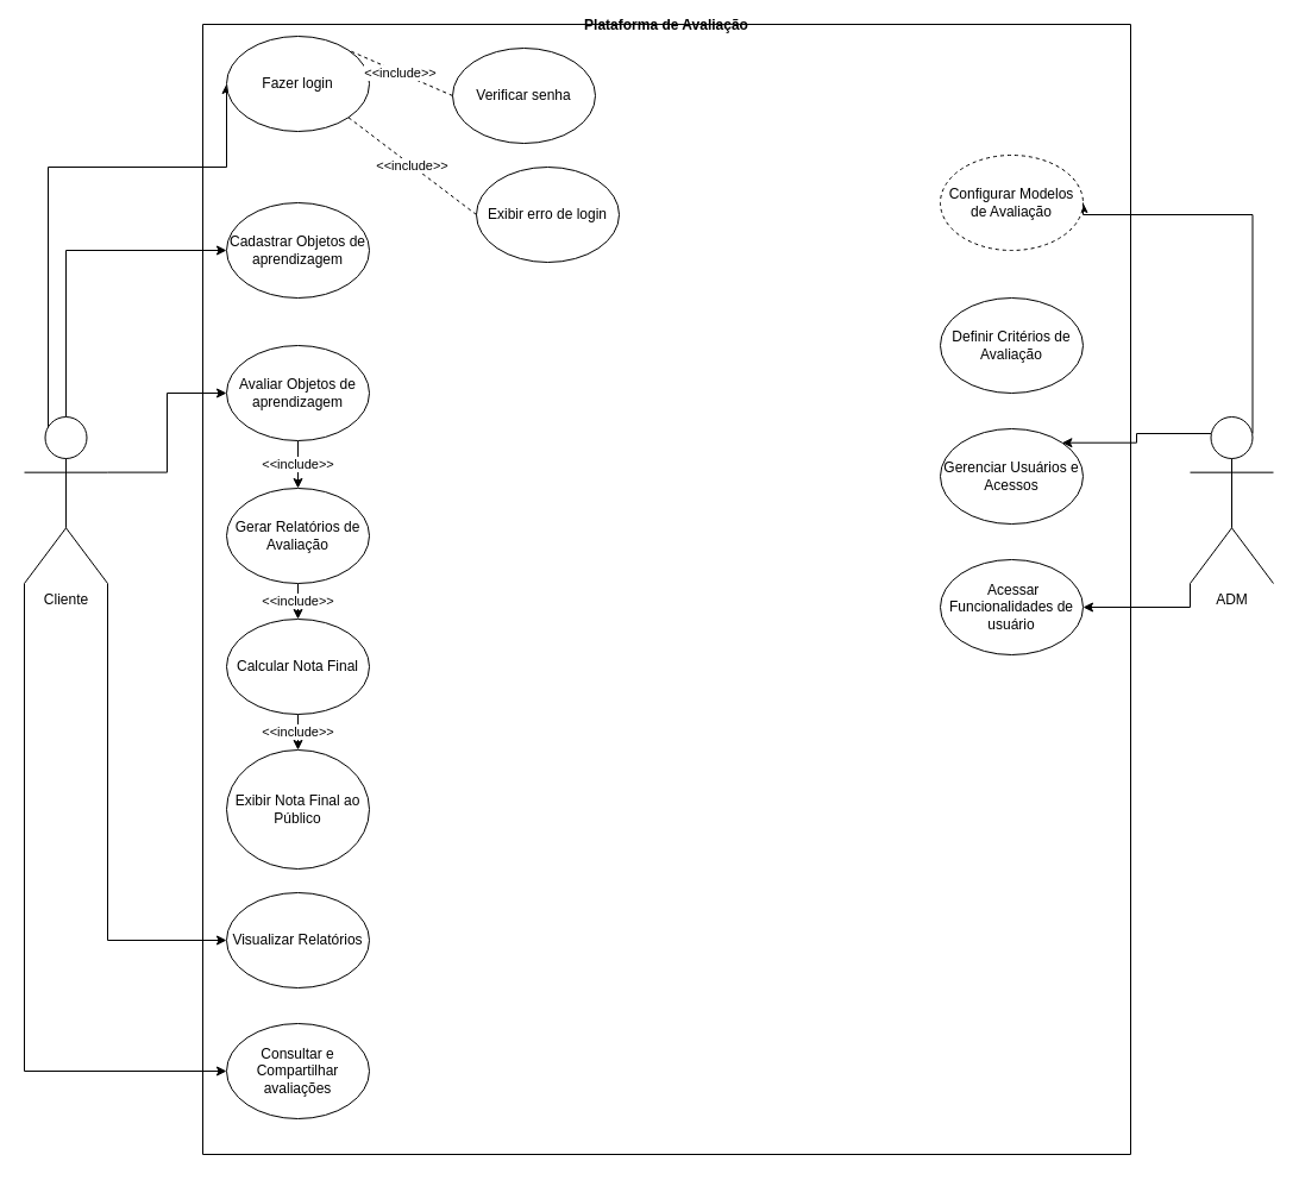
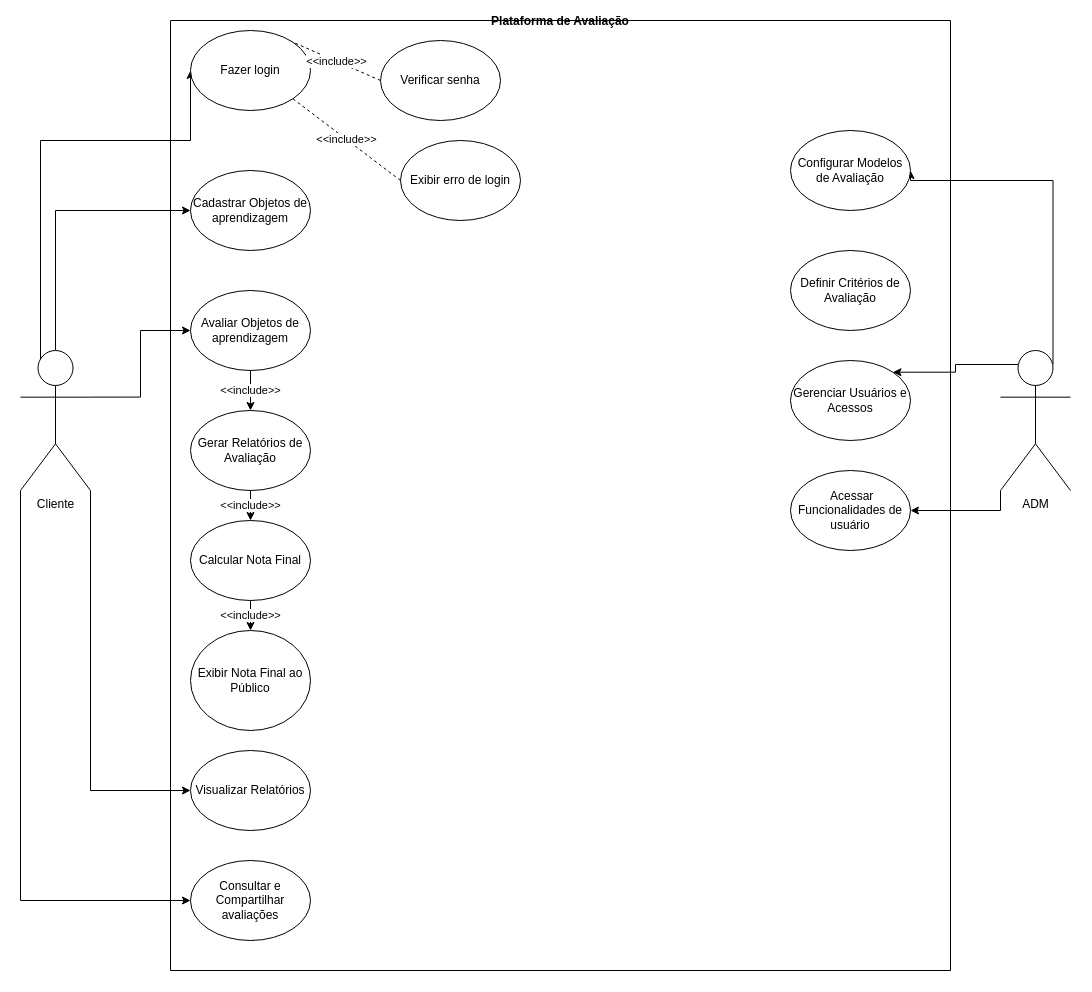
- <mxCell id="20" value="Configurar Modelos de Avaliação" style="ellipse;whiteSpace=wrap;html=1;dashed=1;" vertex="1" parent="12"><mxGeometry x="620" y="110" width="120" height="80" as="geometry" /></mxCell>
+ <mxCell id="20" value="Configurar Modelos de Avaliação" style="ellipse;whiteSpace=wrap;html=1;" vertex="1" parent="12"><mxGeometry x="620" y="110" width="120" height="80" as="geometry" /></mxCell>
